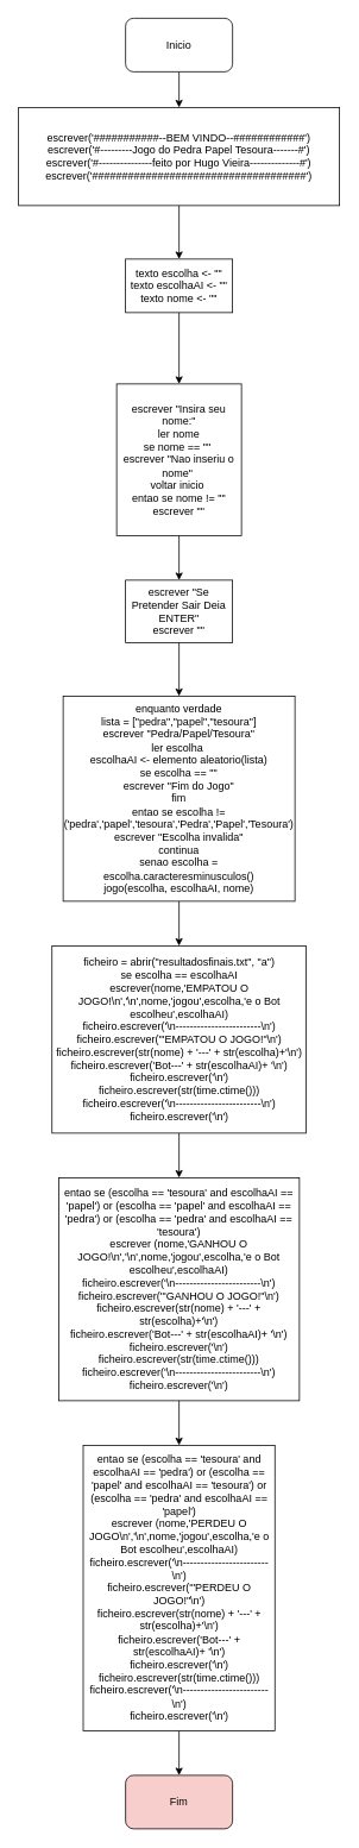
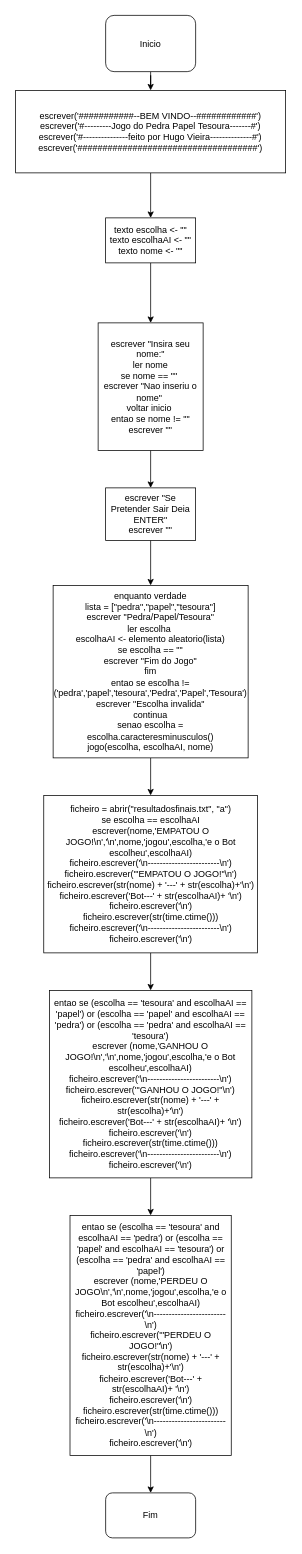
- <mxCell id="3" value="Inicio" style="rounded=1;whiteSpace=wrap;html=1;" parent="1" vertex="1"><mxGeometry x="140" y="20" width="120" height="60" as="geometry" /></mxCell>
+ <mxCell id="3" value="Inicio" style="rounded=1;whiteSpace=wrap;html=1;" parent="1" vertex="1"><mxGeometry x="140" y="20" width="120" height="75" as="geometry" /></mxCell>
- <mxCell id="6" value="Fim" style="rounded=1;whiteSpace=wrap;html=1;fillColor=#f8cecc;" parent="1" vertex="1"><mxGeometry x="140" y="1990" width="120" height="60" as="geometry" /></mxCell>
+ <mxCell id="6" value="Fim" style="rounded=1;whiteSpace=wrap;html=1;" parent="1" vertex="1"><mxGeometry x="140" y="1990" width="120" height="60" as="geometry" /></mxCell>
